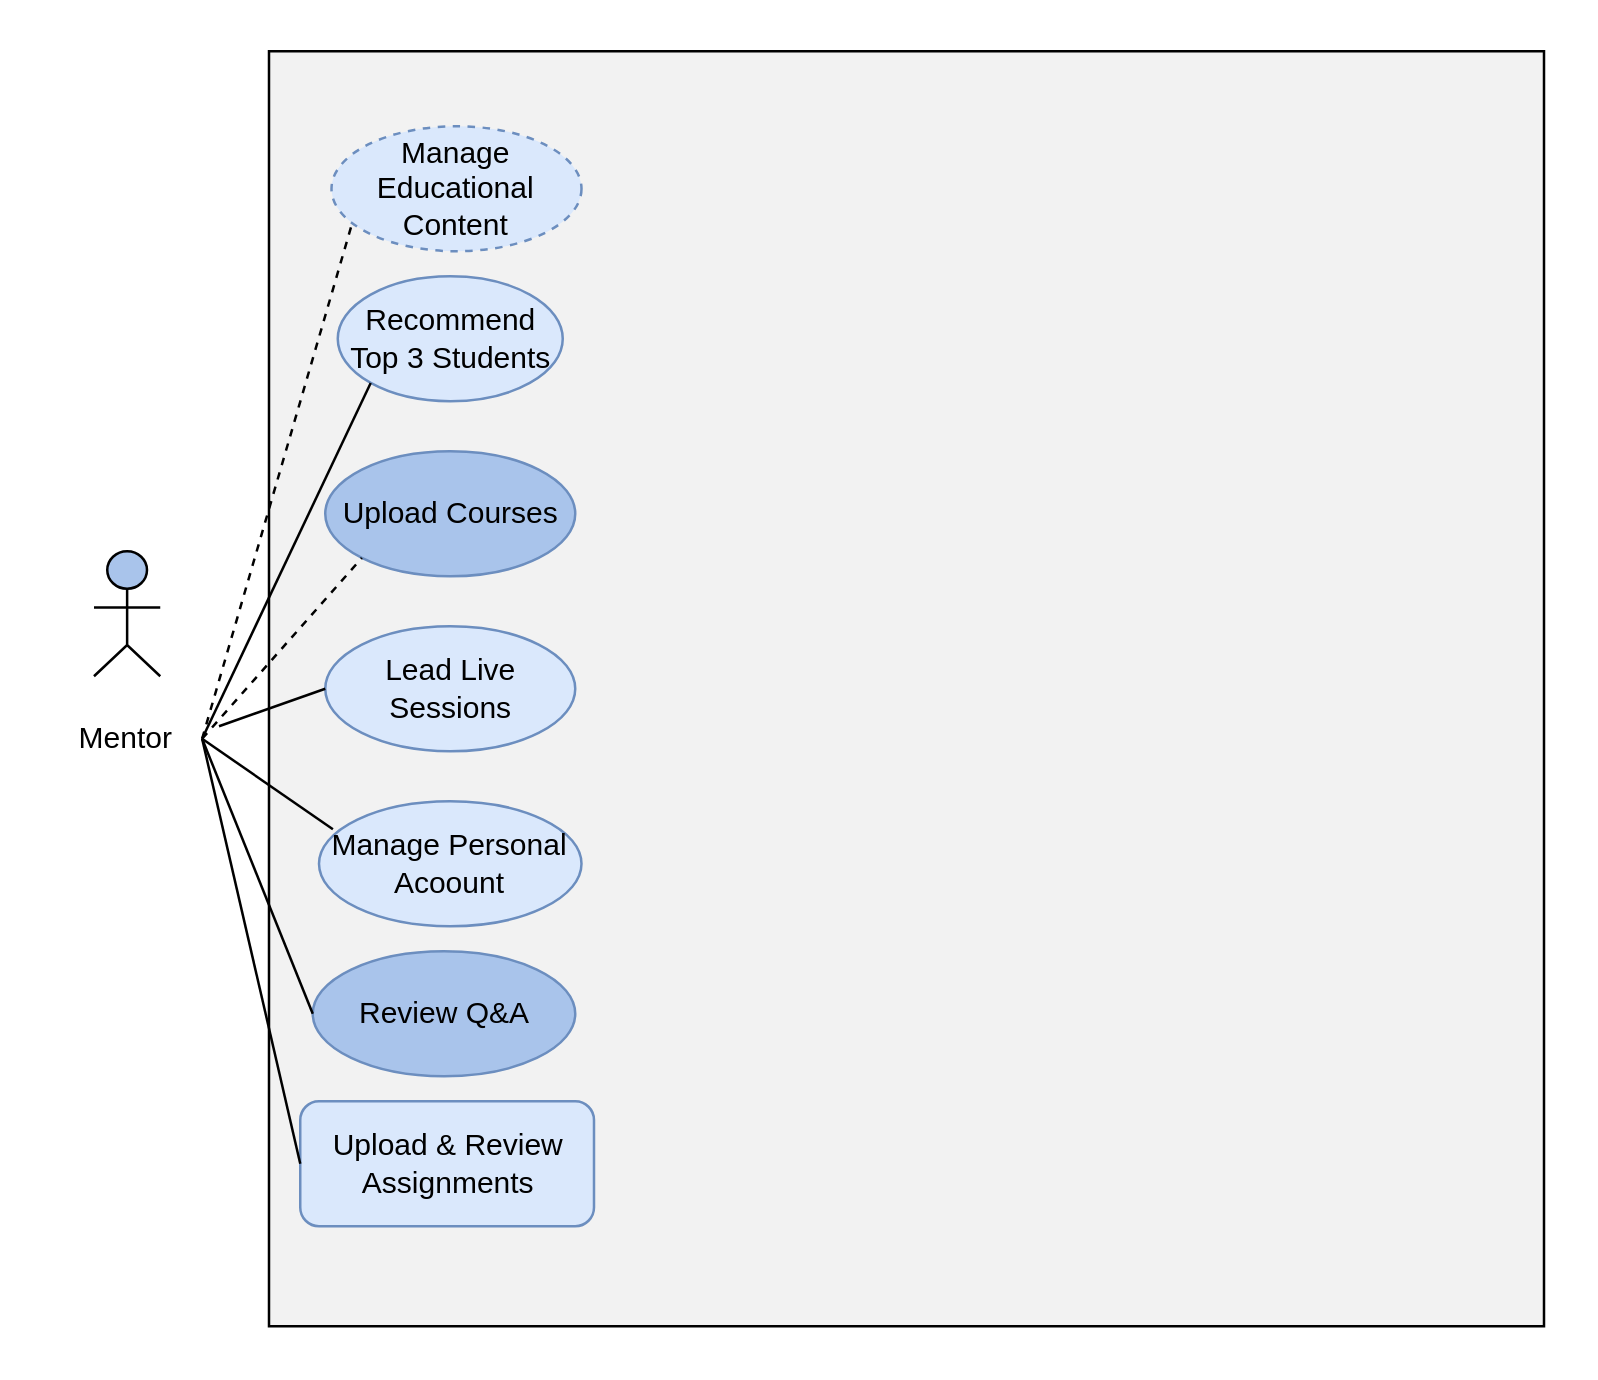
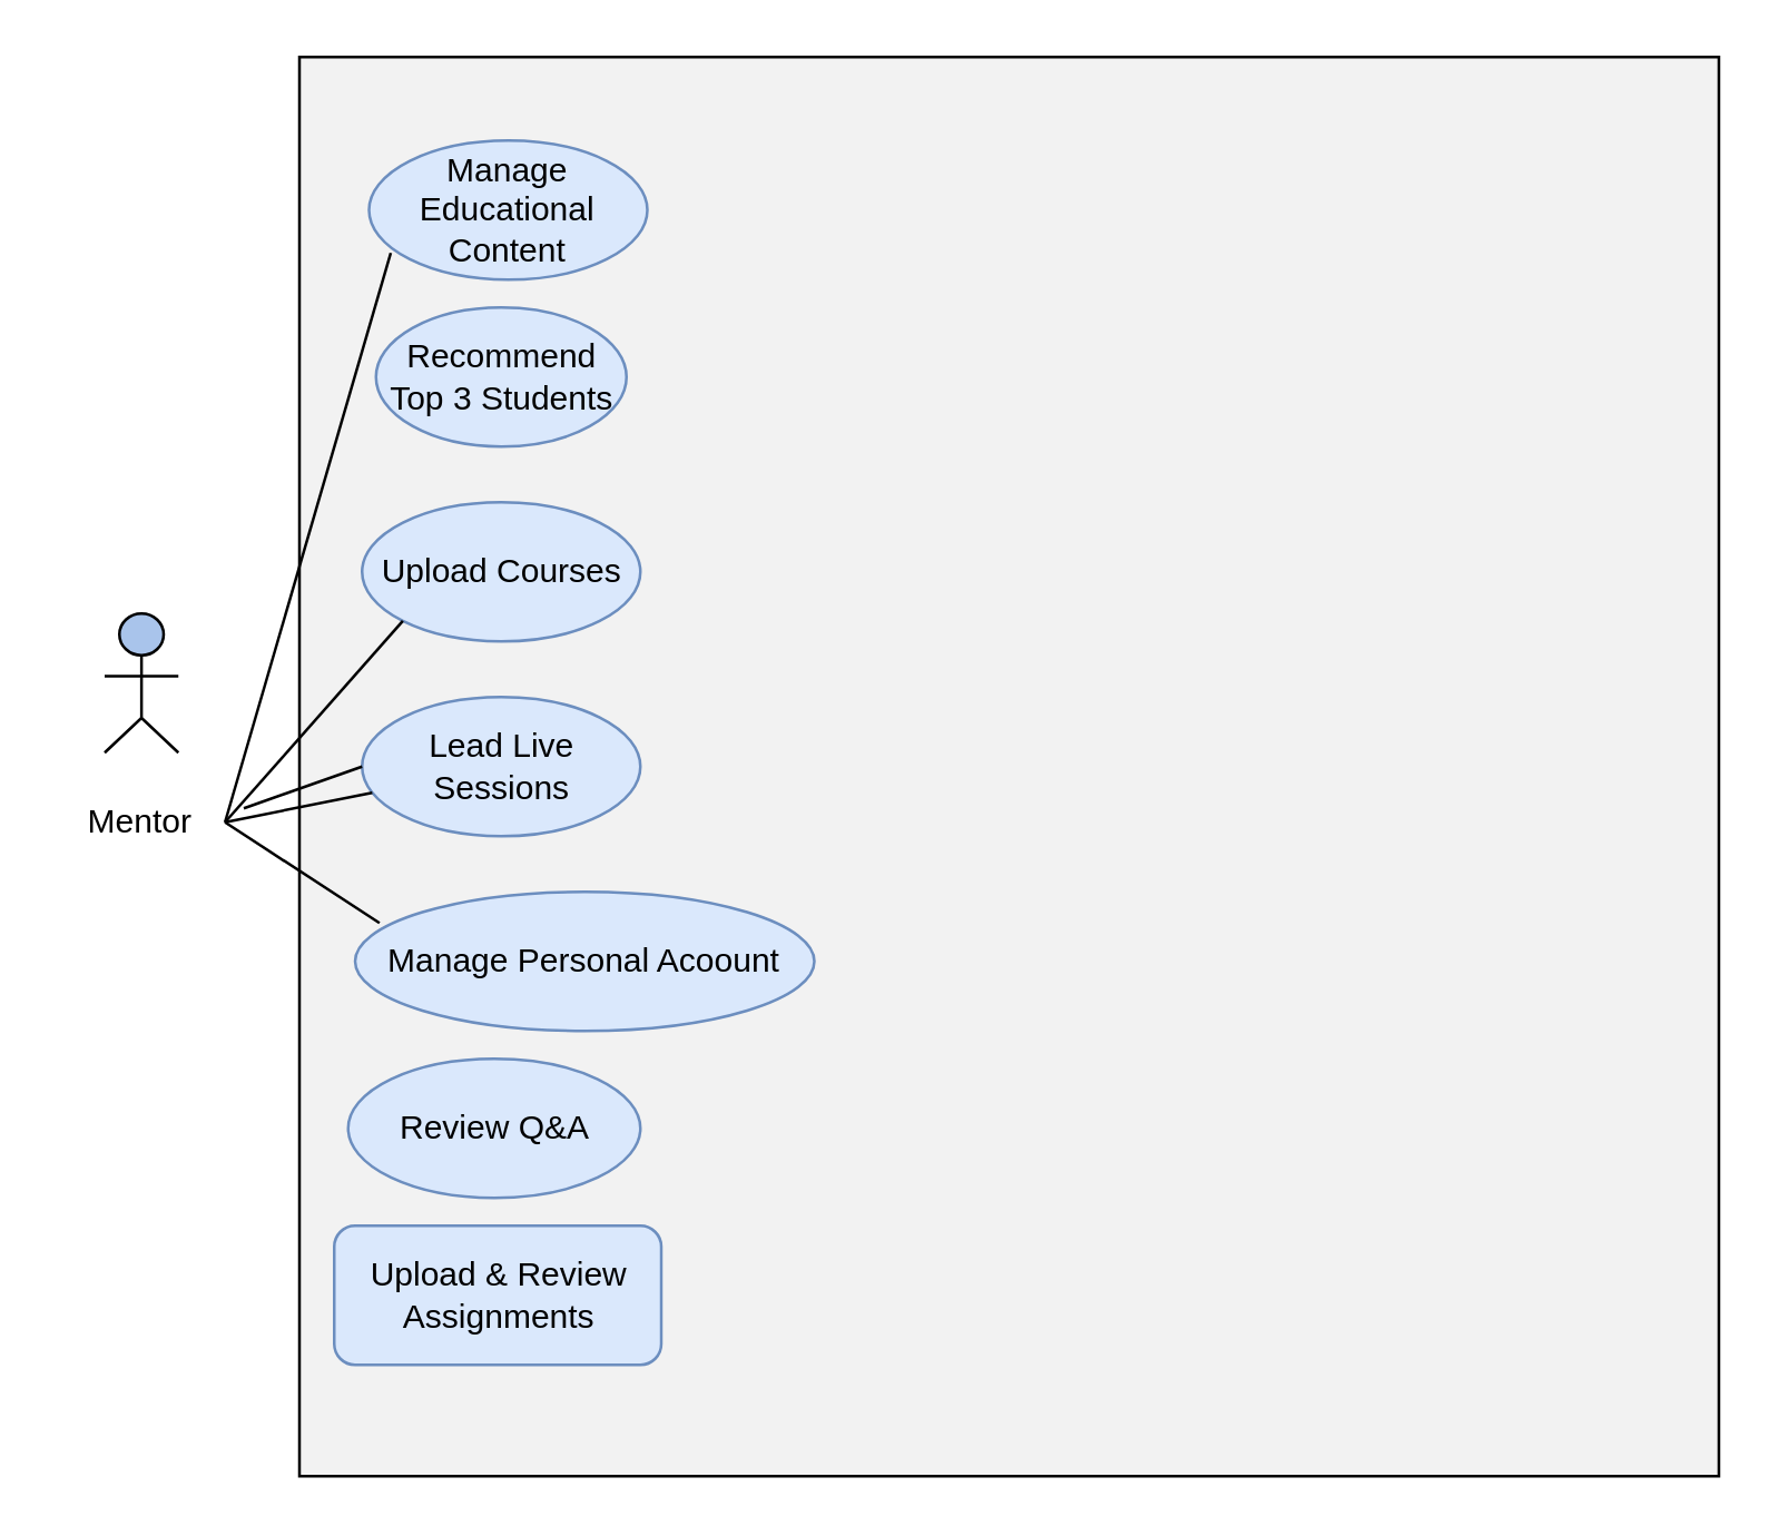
- <mxCell id="6" value="Manage Educational Content" style="ellipse;whiteSpace=wrap;html=1;fillColor=#dae8fc;strokeColor=#6c8ebf;dashed=1;" vertex="1" parent="1"><mxGeometry x="132" y="50" width="100" height="50" as="geometry" /></mxCell>
+ <mxCell id="6" value="Manage Educational Content" style="ellipse;whiteSpace=wrap;html=1;fillColor=#dae8fc;strokeColor=#6c8ebf;" vertex="1" parent="1"><mxGeometry x="132" y="50" width="100" height="50" as="geometry" /></mxCell>
- <mxCell id="13" value="" style="endArrow=none;html=1;rounded=0;exitX=1;exitY=0.5;exitDx=0;exitDy=0;entryX=0.078;entryY=0.808;entryDx=0;entryDy=0;entryPerimeter=0;dashed=1;" edge="1" parent="1" source="4" target="6"><mxGeometry width="50" height="50" relative="1" as="geometry"><mxPoint x="397" y="300" as="sourcePoint" /><mxPoint x="447" y="250" as="targetPoint" /></mxGeometry></mxCell>
+ <mxCell id="13" value="" style="endArrow=none;html=1;rounded=0;exitX=1;exitY=0.5;exitDx=0;exitDy=0;entryX=0.078;entryY=0.808;entryDx=0;entryDy=0;entryPerimeter=0;" edge="1" parent="1" source="4" target="6"><mxGeometry width="50" height="50" relative="1" as="geometry"><mxPoint x="397" y="300" as="sourcePoint" /><mxPoint x="447" y="250" as="targetPoint" /></mxGeometry></mxCell>
- <mxCell id="8" value="Upload Courses" style="ellipse;whiteSpace=wrap;html=1;fillColor=#a9c4eb;strokeColor=#6c8ebf;" vertex="1" parent="1"><mxGeometry x="129.5" y="180" width="100" height="50" as="geometry" /></mxCell>
+ <mxCell id="8" value="Upload Courses" style="ellipse;whiteSpace=wrap;html=1;fillColor=#dae8fc;strokeColor=#6c8ebf;" vertex="1" parent="1"><mxGeometry x="129.5" y="180" width="100" height="50" as="geometry" /></mxCell>
- <mxCell id="14" value="" style="endArrow=none;html=1;rounded=0;exitX=1;exitY=0.5;exitDx=0;exitDy=0;entryX=0;entryY=1;entryDx=0;entryDy=0;" edge="1" parent="1" source="4" target="7"><mxGeometry width="50" height="50" relative="1" as="geometry"><mxPoint x="397" y="300" as="sourcePoint" /><mxPoint x="447" y="250" as="targetPoint" /></mxGeometry></mxCell>
+ <mxCell id="14" value="" style="endArrow=none;html=1;rounded=0;exitX=1;exitY=0.5;exitDx=0;exitDy=0;" edge="1" parent="1" source="4" target="9"><mxGeometry width="50" height="50" relative="1" as="geometry"><mxPoint x="397" y="300" as="sourcePoint" /><mxPoint x="447" y="250" as="targetPoint" /></mxGeometry></mxCell>
- <mxCell id="15" value="" style="endArrow=none;html=1;rounded=0;exitX=1;exitY=0.5;exitDx=0;exitDy=0;entryX=0;entryY=1;entryDx=0;entryDy=0;dashed=1;" edge="1" parent="1" source="4" target="8"><mxGeometry width="50" height="50" relative="1" as="geometry"><mxPoint x="397" y="300" as="sourcePoint" /><mxPoint x="447" y="250" as="targetPoint" /></mxGeometry></mxCell>
+ <mxCell id="15" value="" style="endArrow=none;html=1;rounded=0;exitX=1;exitY=0.5;exitDx=0;exitDy=0;entryX=0;entryY=1;entryDx=0;entryDy=0;" edge="1" parent="1" source="4" target="8"><mxGeometry width="50" height="50" relative="1" as="geometry"><mxPoint x="397" y="300" as="sourcePoint" /><mxPoint x="447" y="250" as="targetPoint" /></mxGeometry></mxCell>
- <mxCell id="10" value="Manage Personal Acoount" style="ellipse;whiteSpace=wrap;html=1;fillColor=#dae8fc;strokeColor=#6c8ebf;" vertex="1" parent="1"><mxGeometry x="127" y="320" width="105" height="50" as="geometry" /></mxCell>
+ <mxCell id="10" value="Manage Personal Acoount" style="ellipse;whiteSpace=wrap;html=1;fillColor=#dae8fc;strokeColor=#6c8ebf;" vertex="1" parent="1"><mxGeometry x="127" y="320" width="165" height="50" as="geometry" /></mxCell>
- <mxCell id="18" value="" style="endArrow=none;html=1;rounded=0;exitX=1;exitY=0.5;exitDx=0;exitDy=0;entryX=0;entryY=0.5;entryDx=0;entryDy=0;" edge="1" parent="1" source="4" target="11"><mxGeometry width="50" height="50" relative="1" as="geometry"><mxPoint x="397" y="300" as="sourcePoint" /><mxPoint x="447" y="250" as="targetPoint" /></mxGeometry></mxCell>
- <mxCell id="19" value="" style="endArrow=none;html=1;rounded=0;exitX=1;exitY=0.5;exitDx=0;exitDy=0;entryX=0;entryY=0.5;entryDx=0;entryDy=0;" edge="1" parent="1" source="4" target="12"><mxGeometry width="50" height="50" relative="1" as="geometry"><mxPoint x="397" y="300" as="sourcePoint" /><mxPoint x="447" y="250" as="targetPoint" /></mxGeometry></mxCell>
- <mxCell id="11" value="Review Q&amp;amp;A" style="ellipse;whiteSpace=wrap;html=1;fillColor=#a9c4eb;strokeColor=#6c8ebf;" vertex="1" parent="1"><mxGeometry x="124.5" y="380" width="105" height="50" as="geometry" /></mxCell>
+ <mxCell id="11" value="Review Q&amp;amp;A" style="ellipse;whiteSpace=wrap;html=1;fillColor=#dae8fc;strokeColor=#6c8ebf;" vertex="1" parent="1"><mxGeometry x="124.5" y="380" width="105" height="50" as="geometry" /></mxCell>
